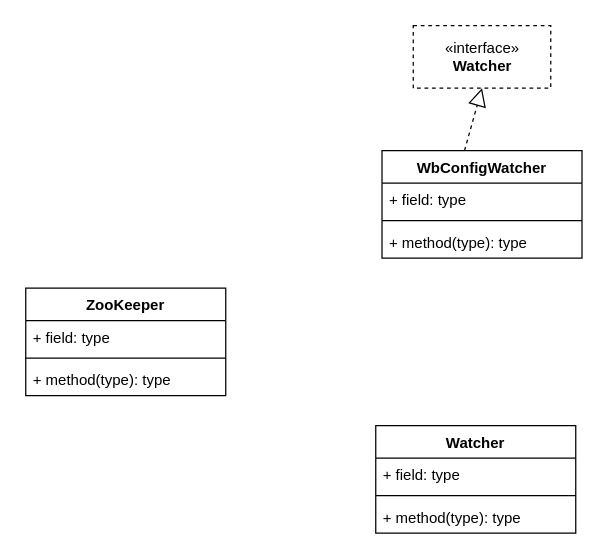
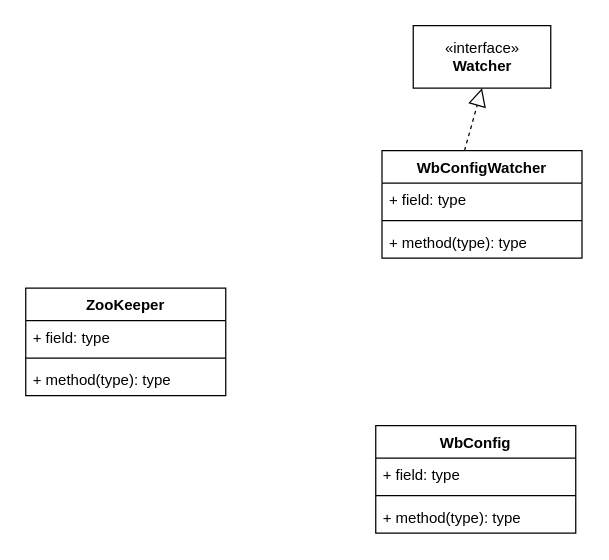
- <mxCell id="2" value="«interface»&lt;br&gt;&lt;b&gt;Watcher&lt;/b&gt;" style="html=1;dashed=1;" parent="1" vertex="1"><mxGeometry x="330" y="20" width="110" height="50" as="geometry" /></mxCell>
+ <mxCell id="2" value="«interface»&lt;br&gt;&lt;b&gt;Watcher&lt;/b&gt;" style="html=1;" parent="1" vertex="1"><mxGeometry x="330" y="20" width="110" height="50" as="geometry" /></mxCell>
- <mxCell id="8" value="Watcher" style="swimlane;fontStyle=1;align=center;verticalAlign=top;childLayout=stackLayout;horizontal=1;startSize=26;horizontalStack=0;resizeParent=1;resizeParentMax=0;resizeLast=0;collapsible=1;marginBottom=0;" parent="1" vertex="1"><mxGeometry x="300" y="340" width="160" height="86" as="geometry" /></mxCell>
+ <mxCell id="8" value="WbConfig" style="swimlane;fontStyle=1;align=center;verticalAlign=top;childLayout=stackLayout;horizontal=1;startSize=26;horizontalStack=0;resizeParent=1;resizeParentMax=0;resizeLast=0;collapsible=1;marginBottom=0;" parent="1" vertex="1"><mxGeometry x="300" y="340" width="160" height="86" as="geometry" /></mxCell>
